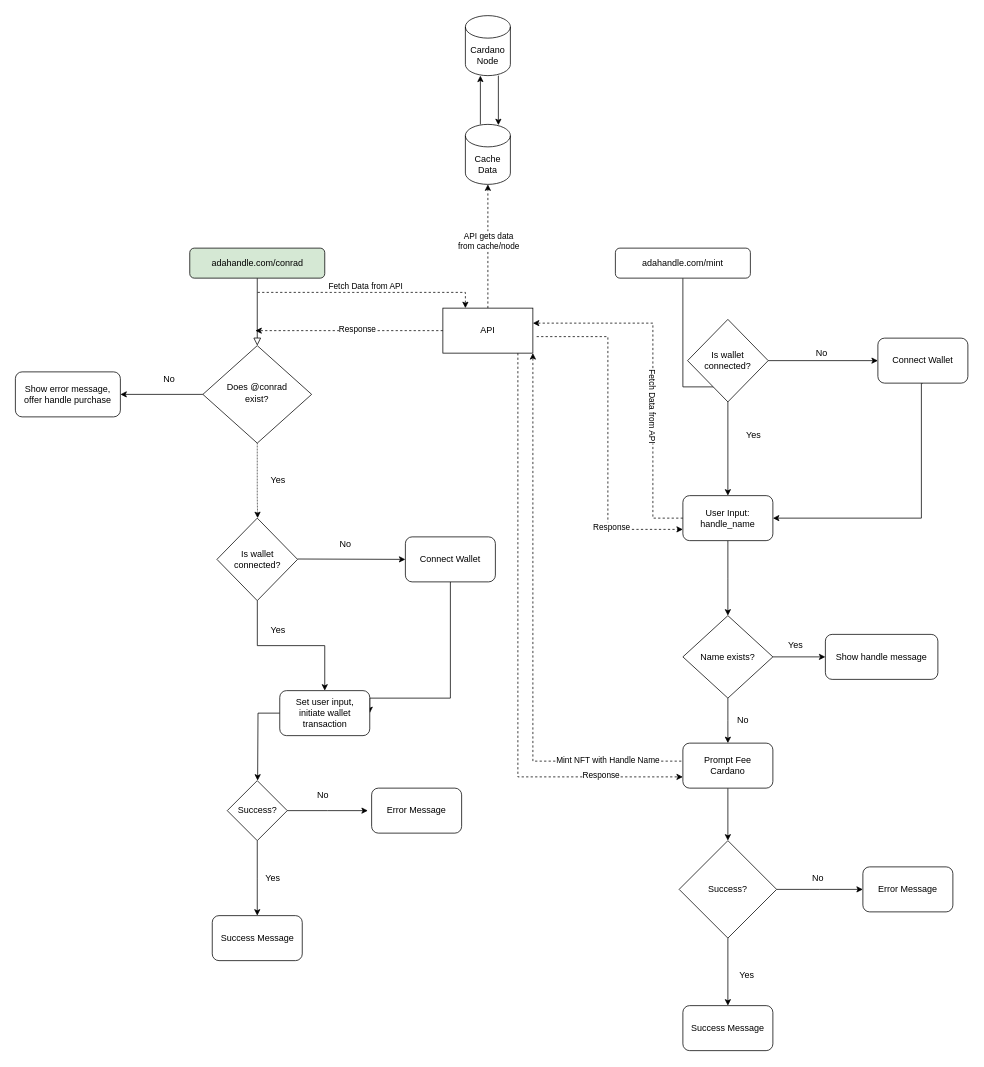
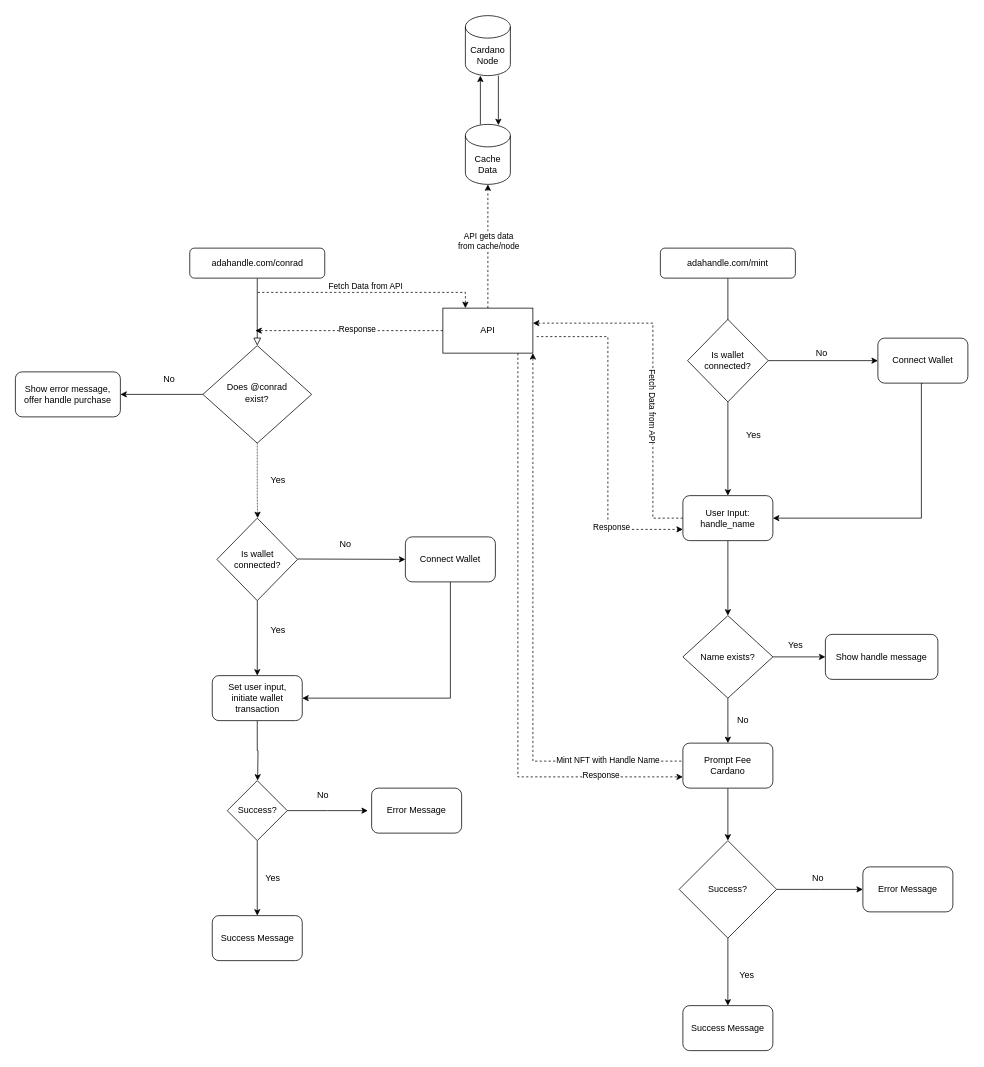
- <mxCell id="3" value="adahandle.com/conrad" style="rounded=1;whiteSpace=wrap;html=1;fontSize=12;glass=0;strokeWidth=1;shadow=0;fillColor=#d5e8d4;" parent="1" vertex="1"><mxGeometry x="252.5" y="330" width="180" height="40" as="geometry" /></mxCell>
+ <mxCell id="3" value="adahandle.com/conrad" style="rounded=1;whiteSpace=wrap;html=1;fontSize=12;glass=0;strokeWidth=1;shadow=0;" parent="1" vertex="1"><mxGeometry x="252.5" y="330" width="180" height="40" as="geometry" /></mxCell>
- <mxCell id="42" value="adahandle.com/mint" style="rounded=1;whiteSpace=wrap;html=1;fontSize=12;glass=0;strokeWidth=1;shadow=0;" vertex="1" parent="1"><mxGeometry x="820" y="330" width="180" height="40" as="geometry" /></mxCell>
+ <mxCell id="42" value="adahandle.com/mint" style="rounded=1;whiteSpace=wrap;html=1;fontSize=12;glass=0;strokeWidth=1;shadow=0;" vertex="1" parent="1"><mxGeometry x="880" y="330" width="180" height="40" as="geometry" /></mxCell>
- <mxCell id="20" value="Set user input,&lt;br&gt;initiate wallet transaction" style="rounded=1;whiteSpace=wrap;html=1;" vertex="1" parent="1"><mxGeometry x="372.5" y="920" width="120" height="60" as="geometry" /></mxCell>
+ <mxCell id="20" value="Set user input,&lt;br&gt;initiate wallet transaction" style="rounded=1;whiteSpace=wrap;html=1;" vertex="1" parent="1"><mxGeometry x="282.5" y="900" width="120" height="60" as="geometry" /></mxCell>
